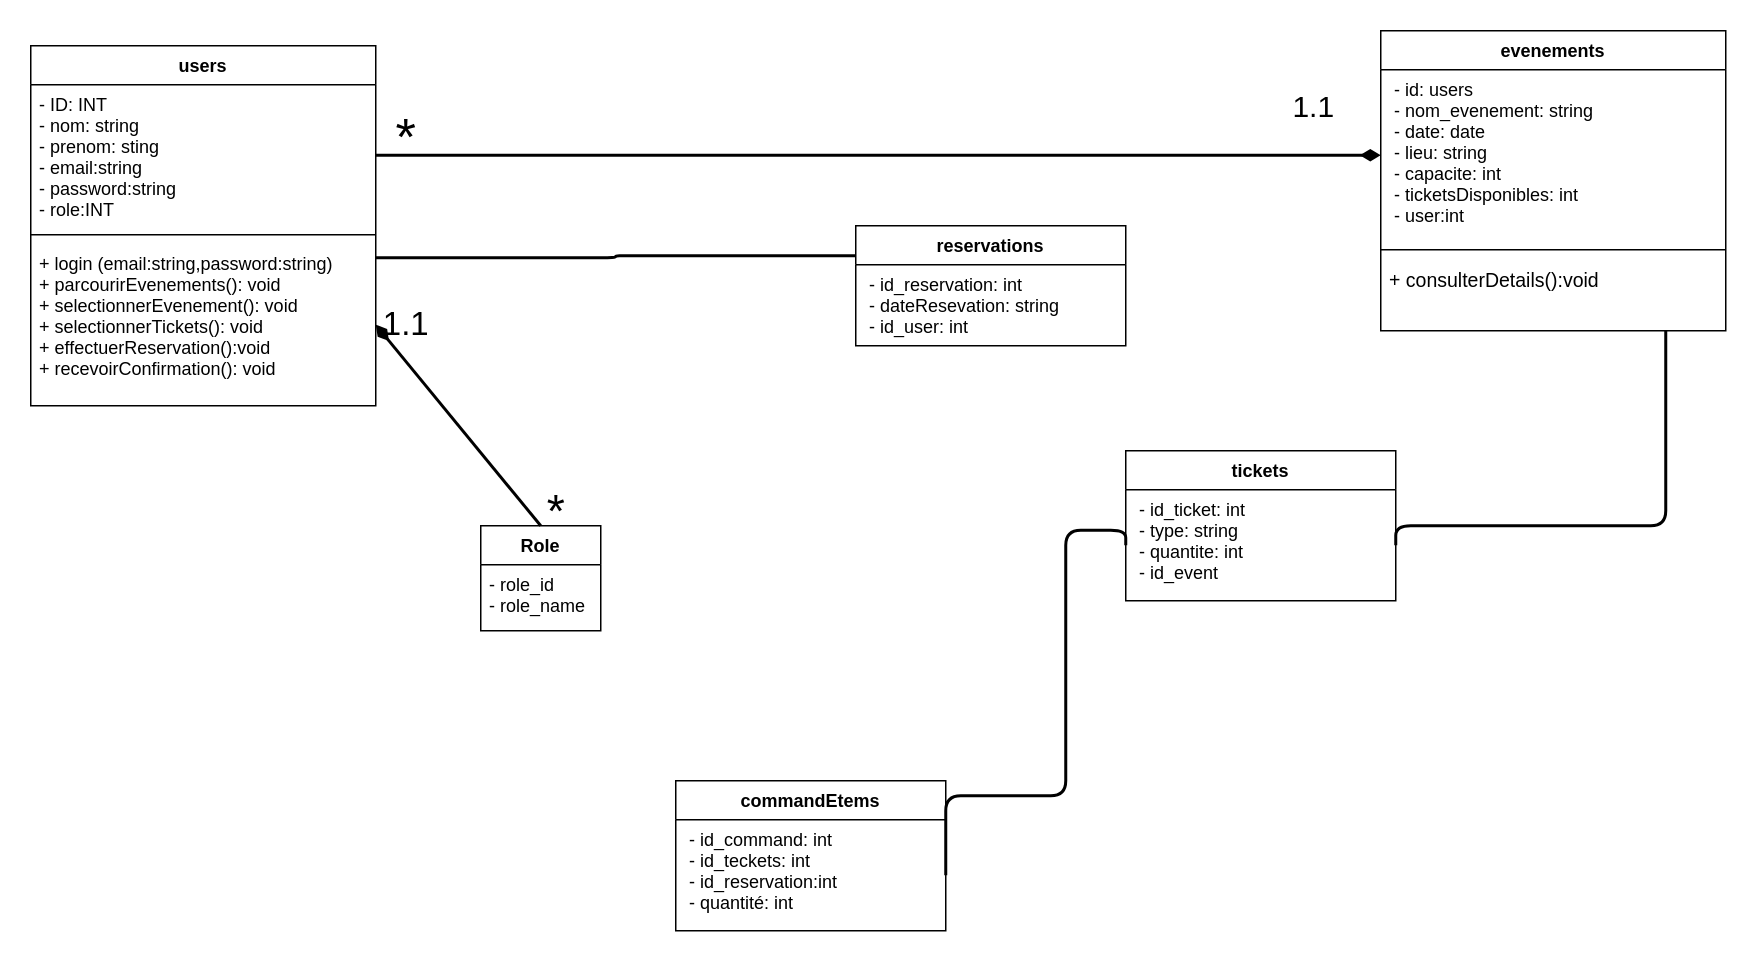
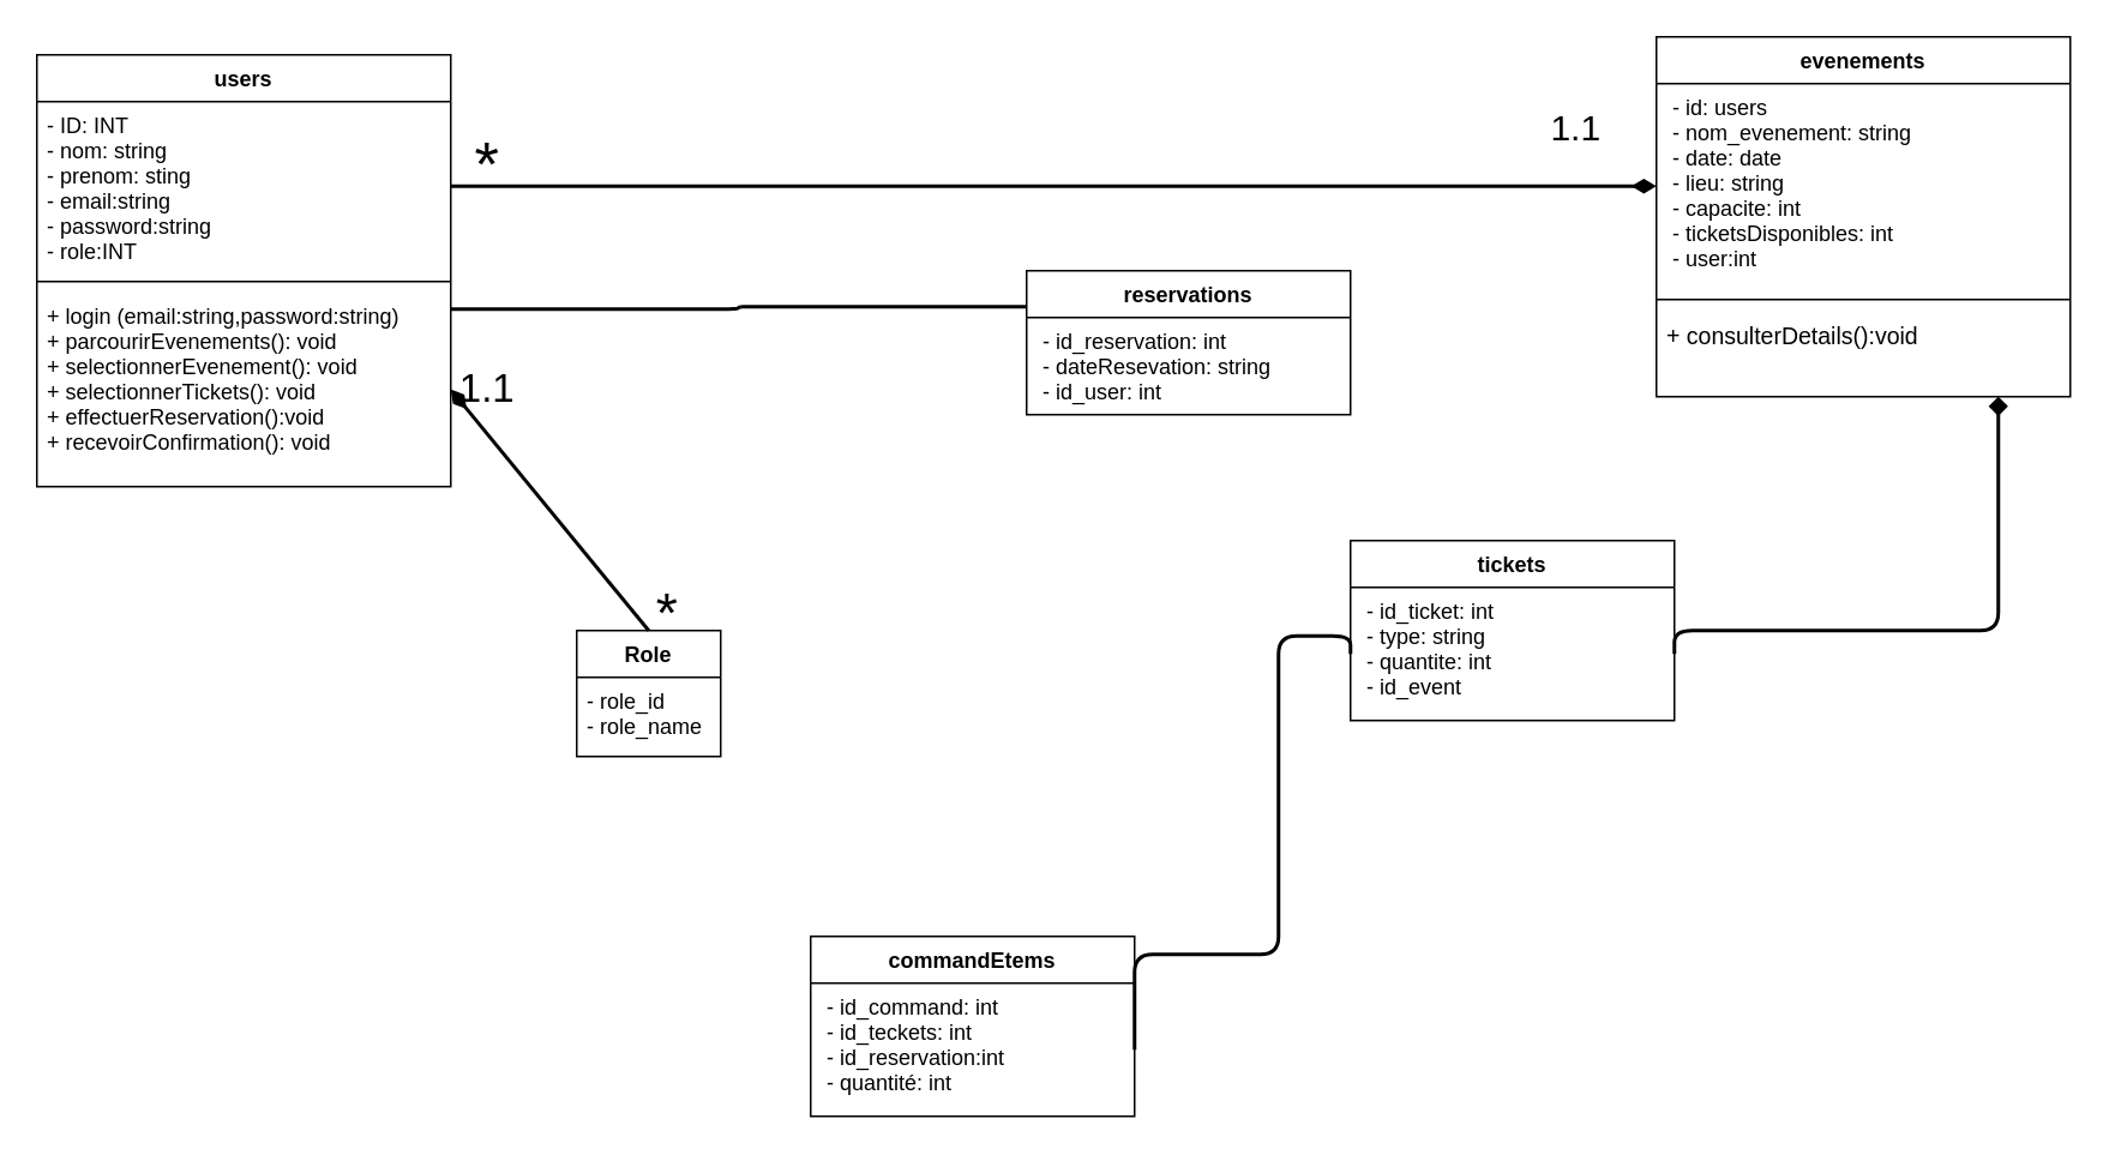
- <mxCell id="22" value="" style="endArrow=none;html=1;edgeStyle=orthogonalEdgeStyle;strokeWidth=2;fontSize=13;exitX=1;exitY=0.5;exitDx=0;exitDy=0;" parent="1" source="11" target="9" edge="1"><mxGeometry relative="1" as="geometry"><mxPoint x="950" y="350" as="sourcePoint" /><mxPoint x="1110" y="230" as="targetPoint" /><Array as="points"><mxPoint x="930" y="350" /><mxPoint x="1110" y="350" /></Array></mxGeometry></mxCell>
+ <mxCell id="22" value="" style="endArrow=diamond;html=1;edgeStyle=orthogonalEdgeStyle;strokeWidth=2;fontSize=13;exitX=1;exitY=0.5;exitDx=0;exitDy=0;" parent="1" source="11" target="9" edge="1"><mxGeometry relative="1" as="geometry"><mxPoint x="950" y="350" as="sourcePoint" /><mxPoint x="1110" y="230" as="targetPoint" /><Array as="points"><mxPoint x="930" y="350" /><mxPoint x="1110" y="350" /></Array></mxGeometry></mxCell>
